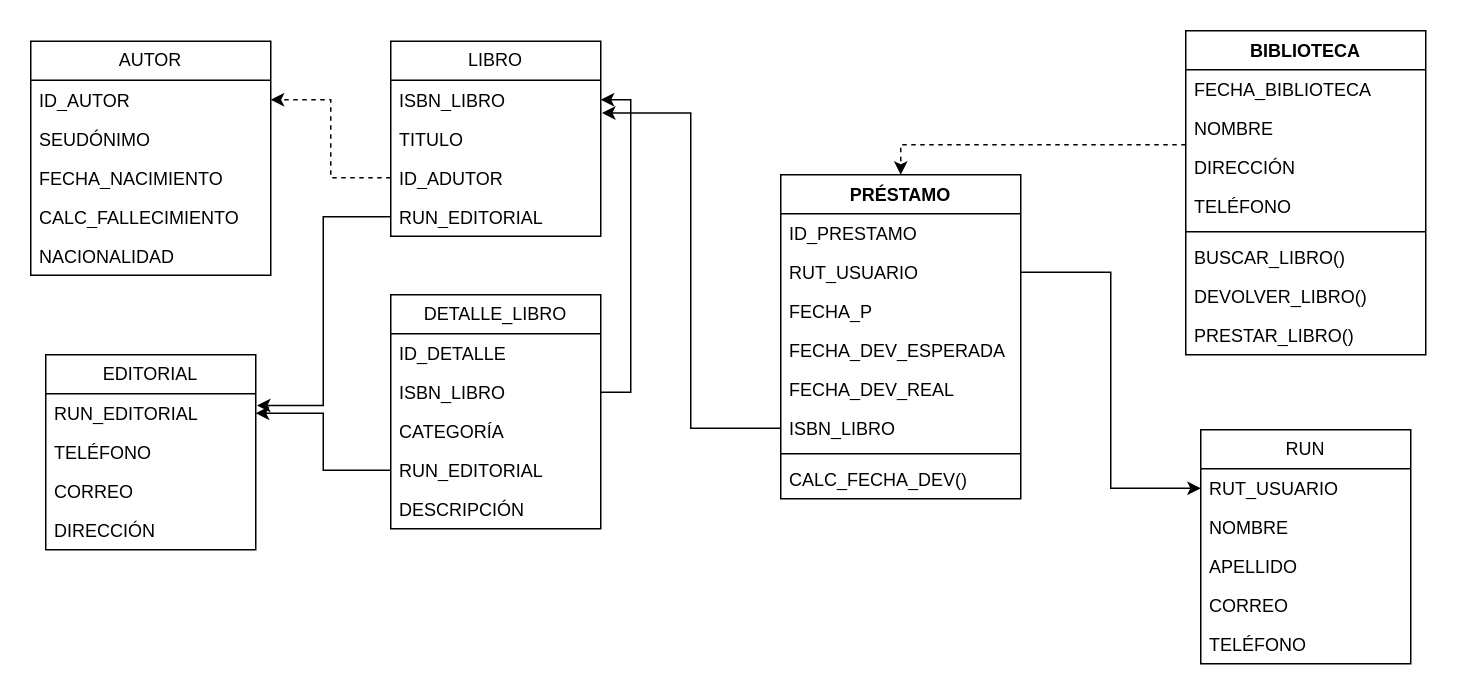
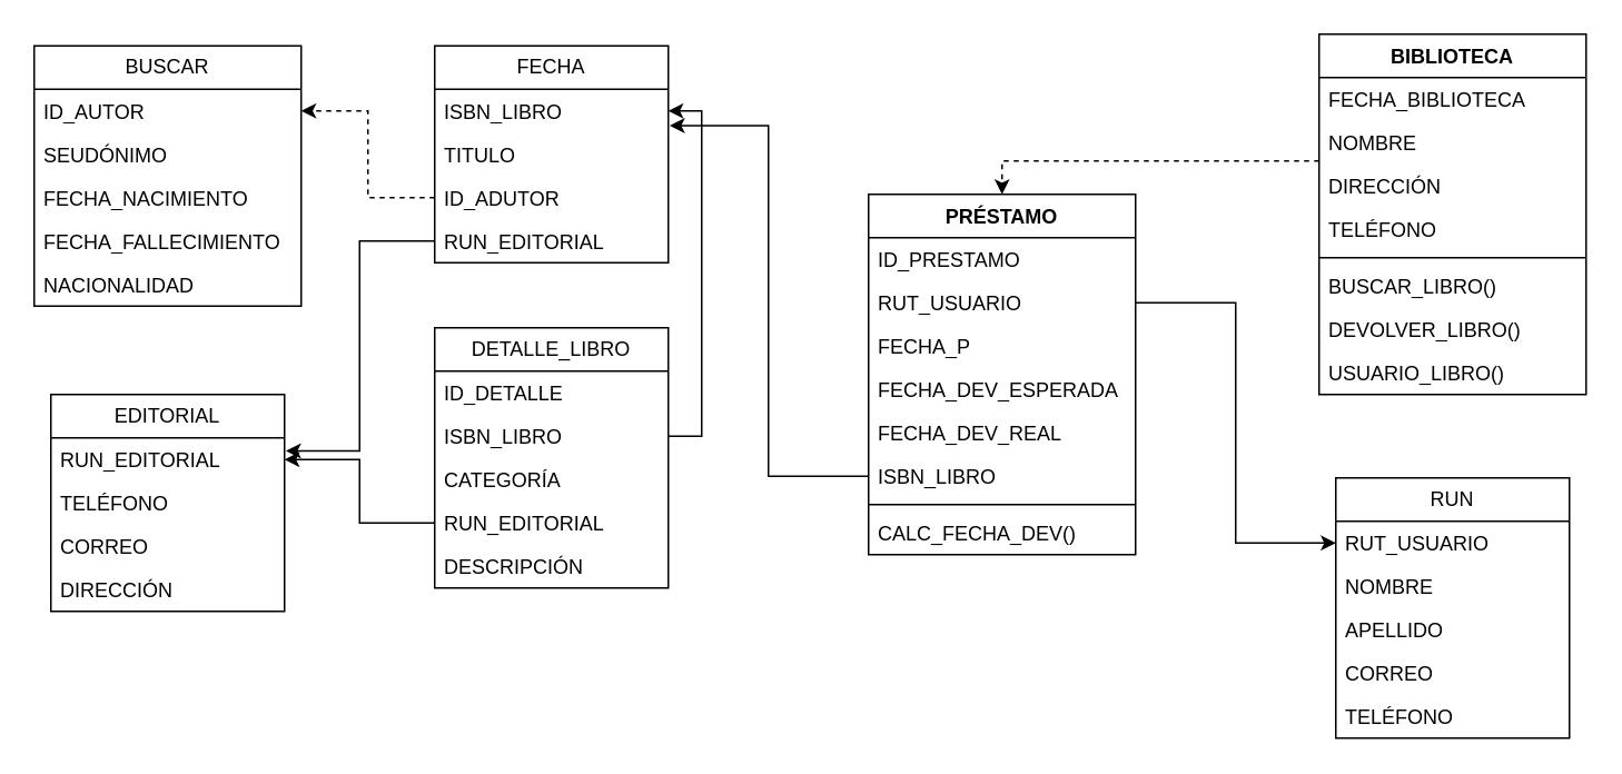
- <mxCell id="2" value="AUTOR" style="swimlane;fontStyle=0;childLayout=stackLayout;horizontal=1;startSize=26;fillColor=none;horizontalStack=0;resizeParent=1;resizeParentMax=0;resizeLast=0;collapsible=1;marginBottom=0;whiteSpace=wrap;html=1;" parent="1" vertex="1"><mxGeometry x="20" y="27" width="160" height="156" as="geometry" /></mxCell>
+ <mxCell id="2" value="BUSCAR" style="swimlane;fontStyle=0;childLayout=stackLayout;horizontal=1;startSize=26;fillColor=none;horizontalStack=0;resizeParent=1;resizeParentMax=0;resizeLast=0;collapsible=1;marginBottom=0;whiteSpace=wrap;html=1;" parent="1" vertex="1"><mxGeometry x="20" y="27" width="160" height="156" as="geometry" /></mxCell>
- <mxCell id="19" value="LIBRO" style="swimlane;fontStyle=0;childLayout=stackLayout;horizontal=1;startSize=26;fillColor=none;horizontalStack=0;resizeParent=1;resizeParentMax=0;resizeLast=0;collapsible=1;marginBottom=0;whiteSpace=wrap;html=1;" vertex="1" parent="1"><mxGeometry x="260" y="27" width="140" height="130" as="geometry" /></mxCell>
+ <mxCell id="19" value="FECHA" style="swimlane;fontStyle=0;childLayout=stackLayout;horizontal=1;startSize=26;fillColor=none;horizontalStack=0;resizeParent=1;resizeParentMax=0;resizeLast=0;collapsible=1;marginBottom=0;whiteSpace=wrap;html=1;" vertex="1" parent="1"><mxGeometry x="260" y="27" width="140" height="130" as="geometry" /></mxCell>
- <mxCell id="6" value="CALC_FALLECIMIENTO" style="text;strokeColor=none;fillColor=none;align=left;verticalAlign=top;spacingLeft=4;spacingRight=4;overflow=hidden;rotatable=0;points=[[0,0.5],[1,0.5]];portConstraint=eastwest;whiteSpace=wrap;html=1;" parent="2" vertex="1"><mxGeometry y="104" width="160" height="26" as="geometry" /></mxCell>
+ <mxCell id="6" value="FECHA_FALLECIMIENTO" style="text;strokeColor=none;fillColor=none;align=left;verticalAlign=top;spacingLeft=4;spacingRight=4;overflow=hidden;rotatable=0;points=[[0,0.5],[1,0.5]];portConstraint=eastwest;whiteSpace=wrap;html=1;" parent="2" vertex="1"><mxGeometry y="104" width="160" height="26" as="geometry" /></mxCell>
- <mxCell id="33" value="PRESTAR_LIBRO()" style="text;strokeColor=none;fillColor=none;align=left;verticalAlign=top;spacingLeft=4;spacingRight=4;overflow=hidden;rotatable=0;points=[[0,0.5],[1,0.5]];portConstraint=eastwest;whiteSpace=wrap;html=1;" parent="25" vertex="1"><mxGeometry y="190" width="160" height="26" as="geometry" /></mxCell>
+ <mxCell id="33" value="USUARIO_LIBRO()" style="text;strokeColor=none;fillColor=none;align=left;verticalAlign=top;spacingLeft=4;spacingRight=4;overflow=hidden;rotatable=0;points=[[0,0.5],[1,0.5]];portConstraint=eastwest;whiteSpace=wrap;html=1;" parent="25" vertex="1"><mxGeometry y="190" width="160" height="26" as="geometry" /></mxCell>
